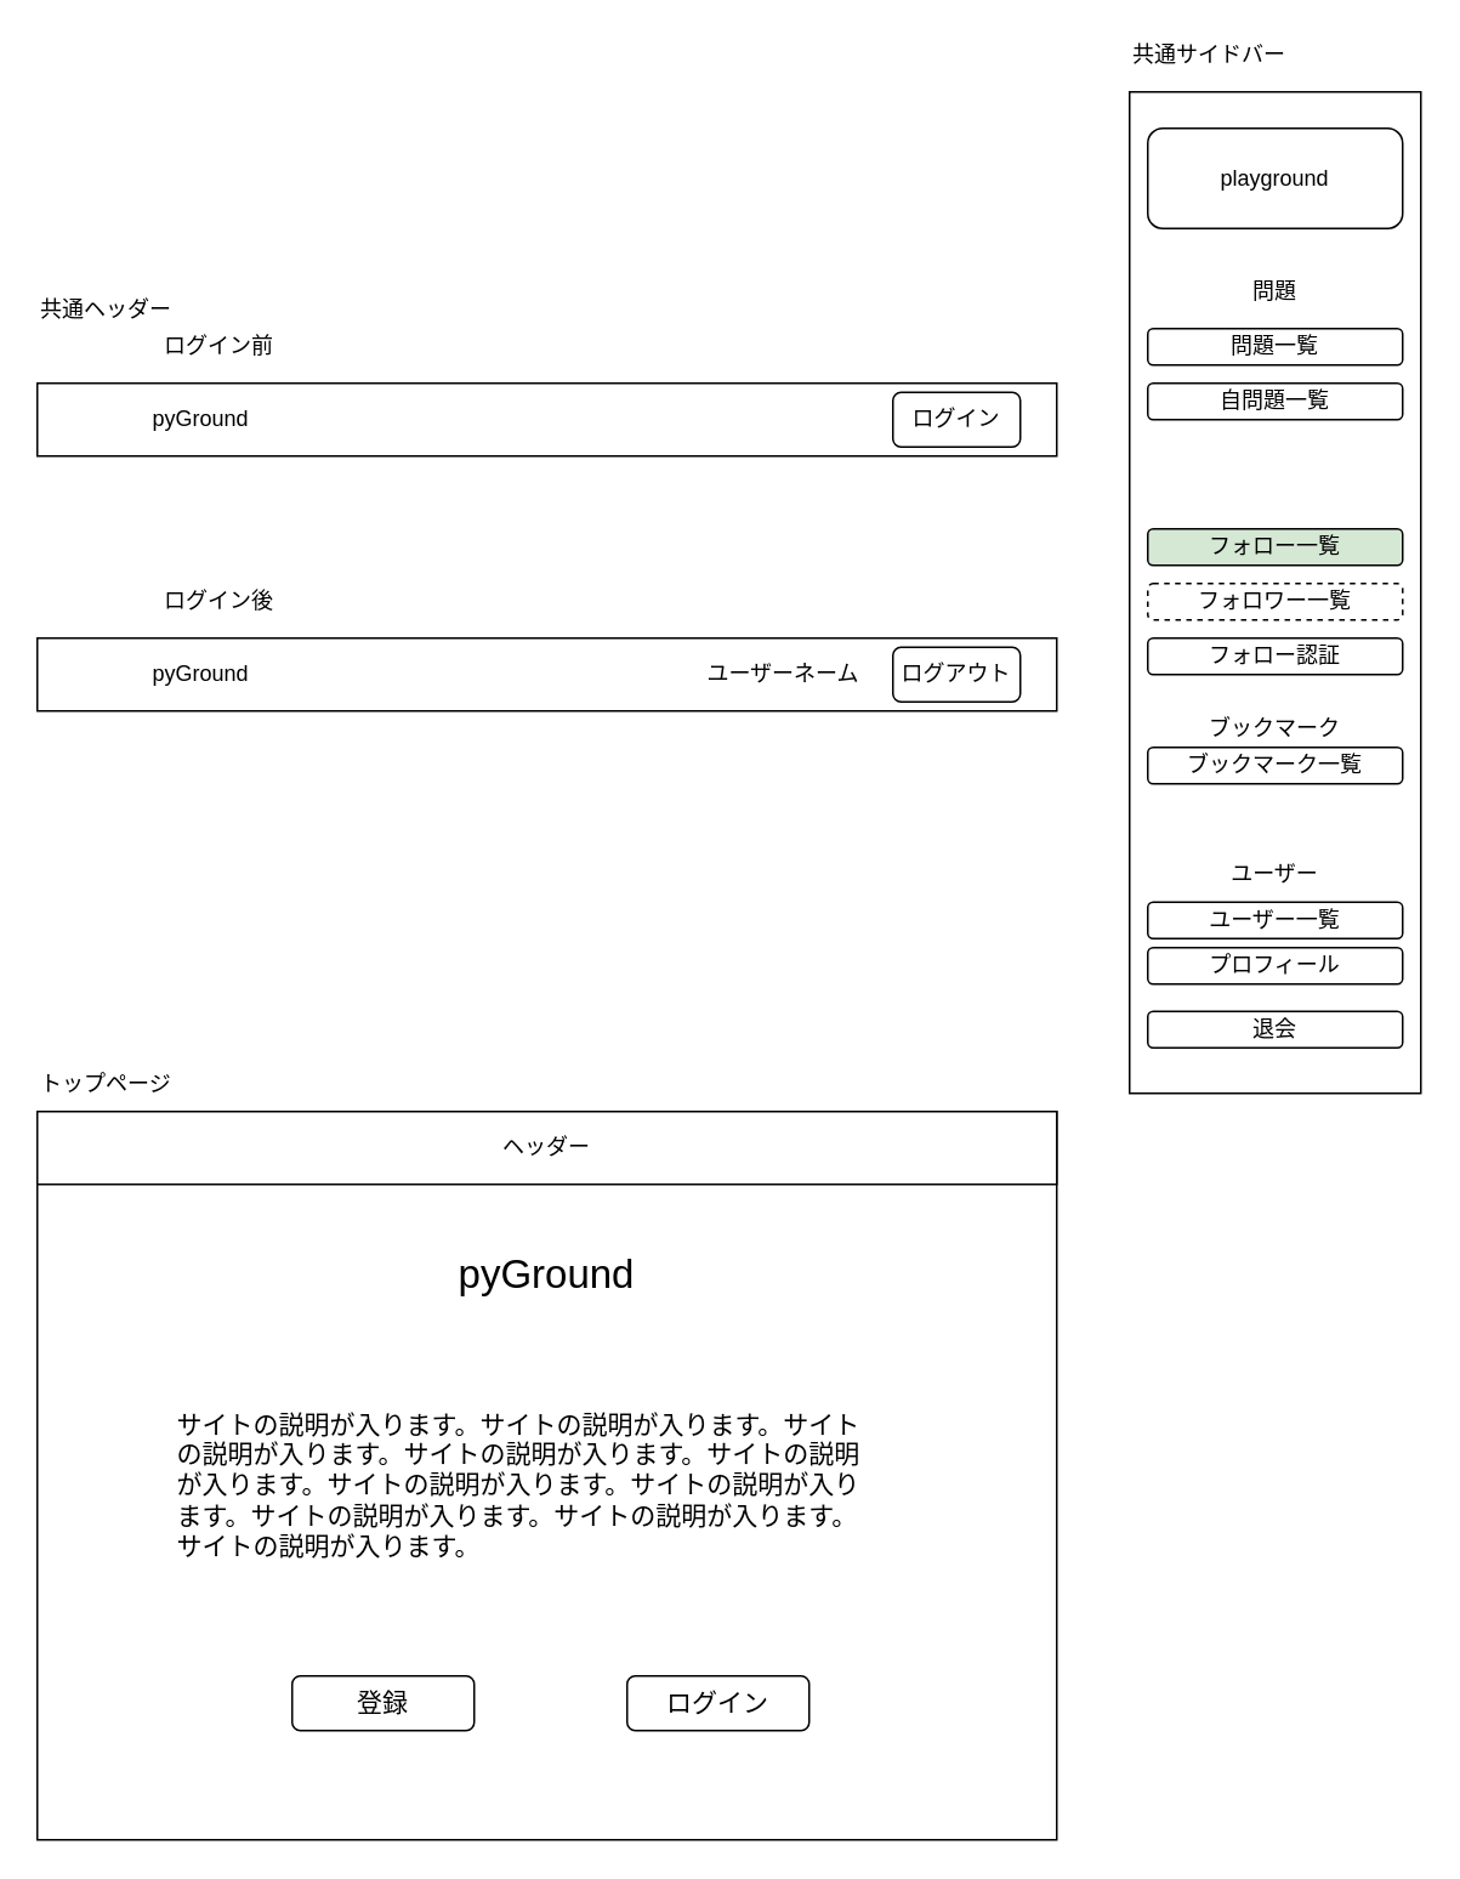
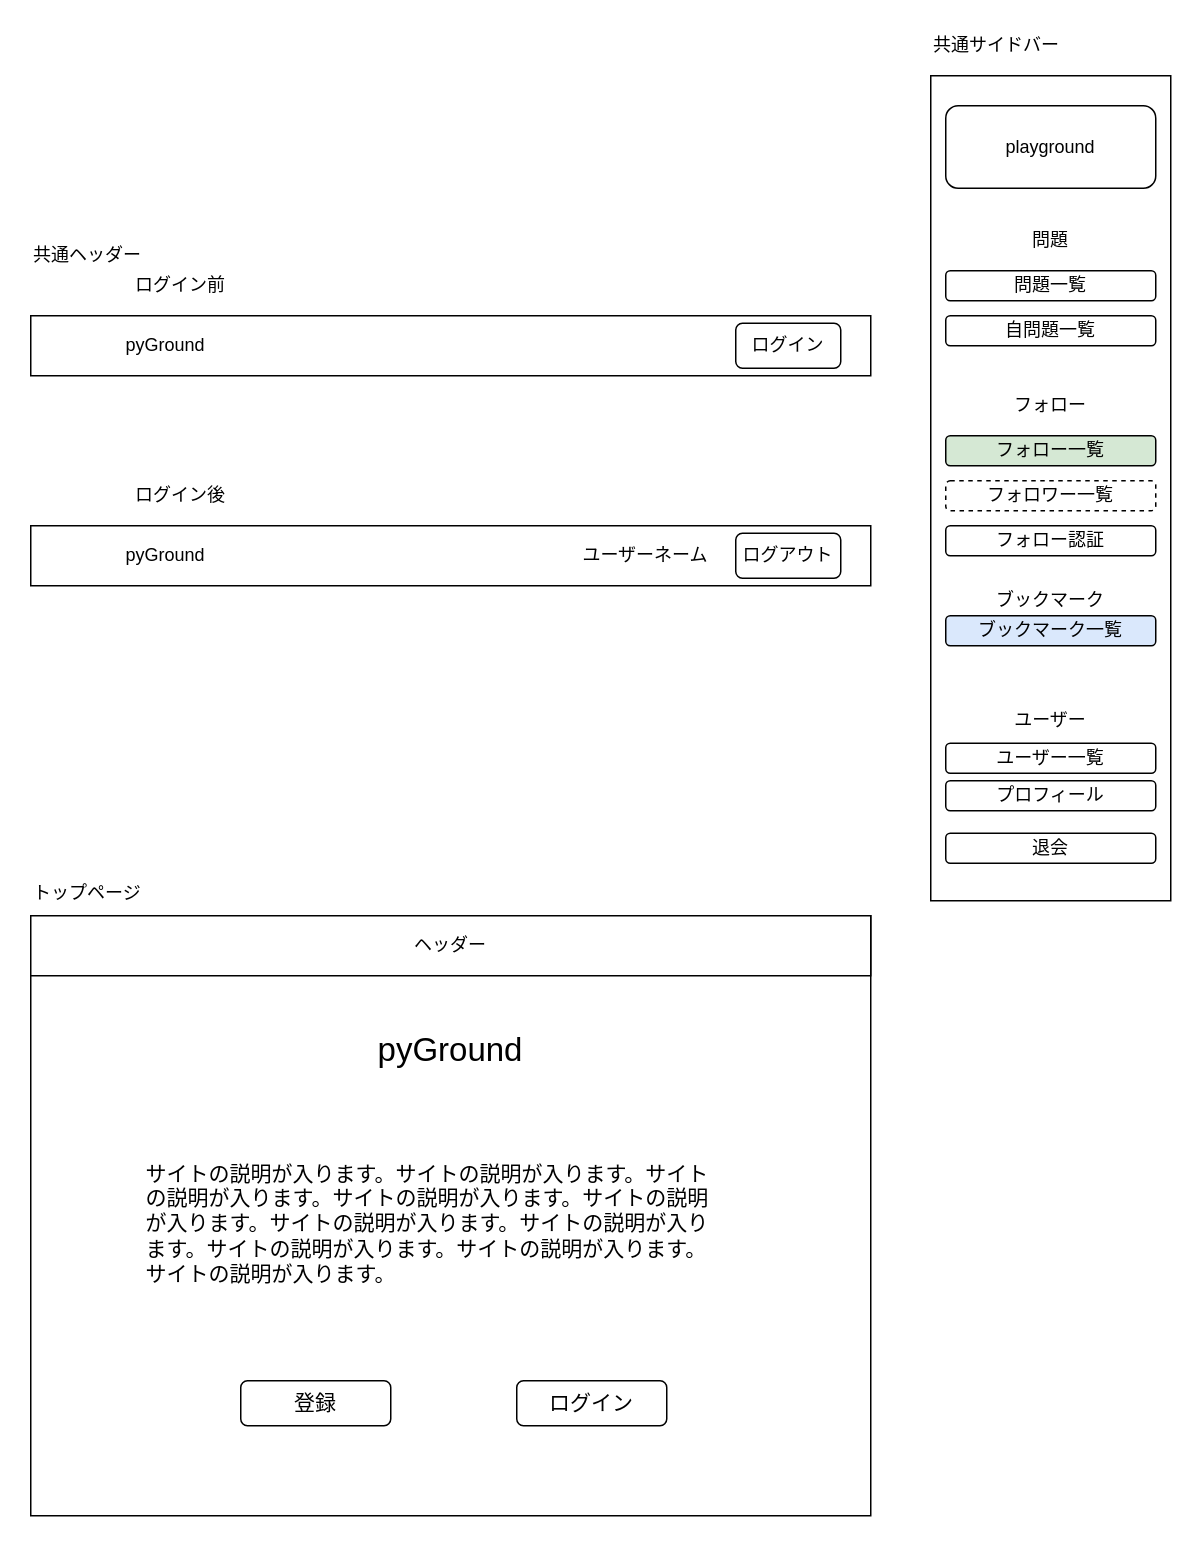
+ <mxCell id="17" value="フォロー" style="text;html=1;strokeColor=none;fillColor=none;align=center;verticalAlign=middle;whiteSpace=wrap;rounded=0;" parent="1" vertex="1"><mxGeometry x="640" y="260" width="120" height="20" as="geometry" /></mxCell>
- <mxCell id="28" value="ブックマーク一覧" style="rounded=1;whiteSpace=wrap;html=1;align=center;" parent="1" vertex="1"><mxGeometry x="630" y="410" width="140" height="20" as="geometry" /></mxCell>
+ <mxCell id="28" value="ブックマーク一覧" style="rounded=1;whiteSpace=wrap;html=1;align=center;fillColor=#dae8fc;" parent="1" vertex="1"><mxGeometry x="630" y="410" width="140" height="20" as="geometry" /></mxCell>
